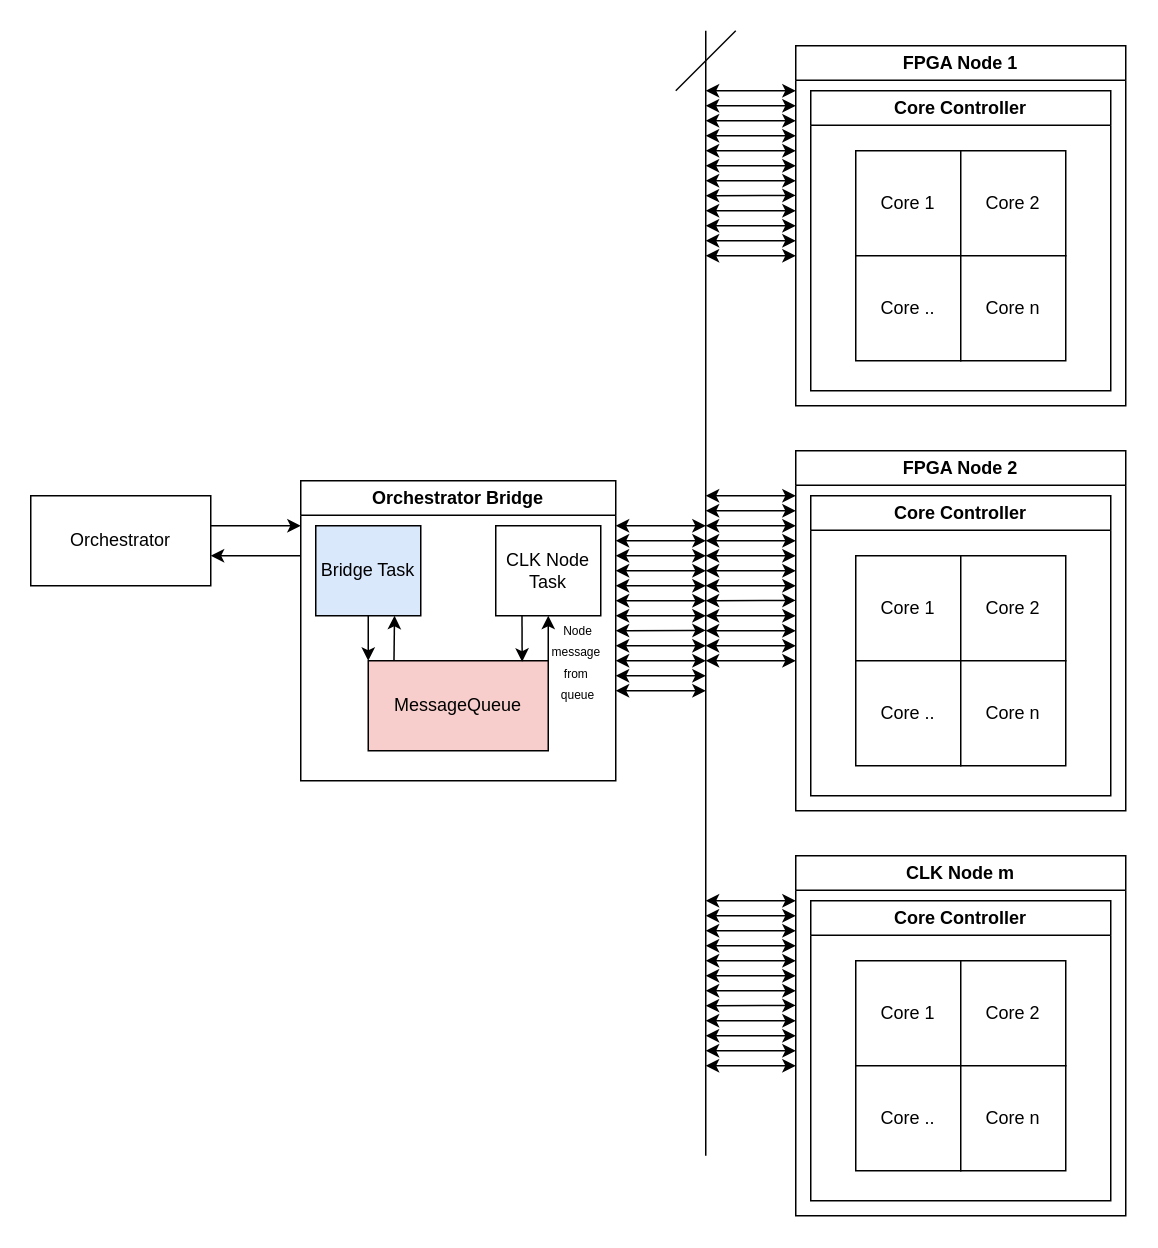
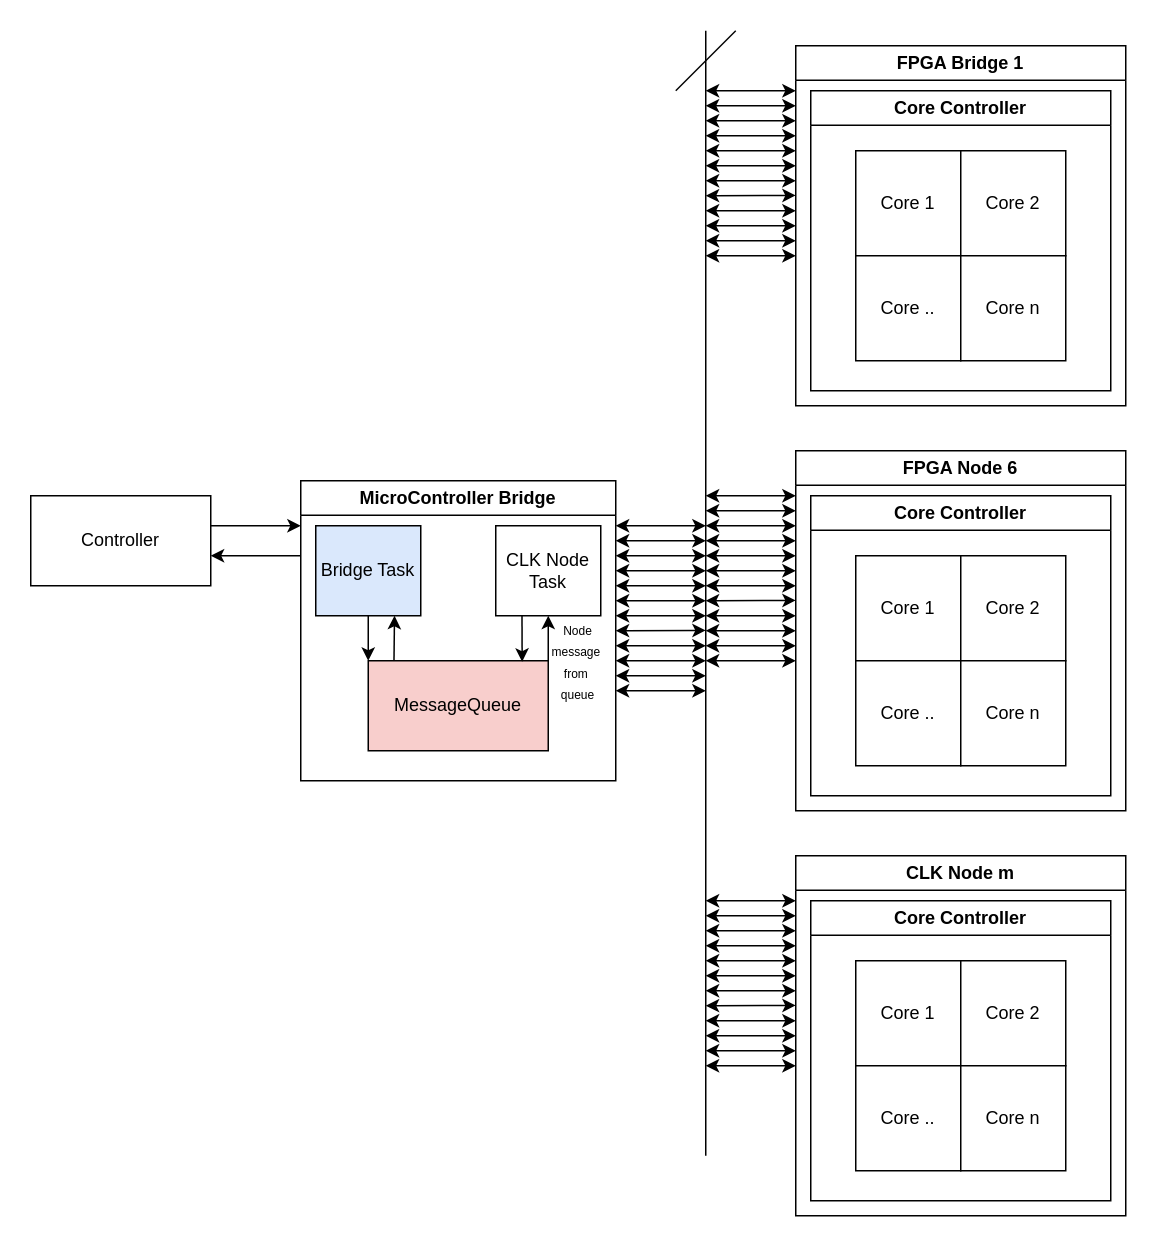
- <mxCell id="11" value="FPGA Node 1" style="swimlane;whiteSpace=wrap;html=1;" parent="1" vertex="1"><mxGeometry x="530" y="30" width="220" height="240" as="geometry" /></mxCell>
+ <mxCell id="11" value="FPGA Bridge 1" style="swimlane;whiteSpace=wrap;html=1;" parent="1" vertex="1"><mxGeometry x="530" y="30" width="220" height="240" as="geometry" /></mxCell>
- <mxCell id="18" value="FPGA Node 2" style="swimlane;whiteSpace=wrap;html=1;" parent="1" vertex="1"><mxGeometry x="530" y="300" width="220" height="240" as="geometry" /></mxCell>
+ <mxCell id="18" value="FPGA Node 6" style="swimlane;whiteSpace=wrap;html=1;" parent="1" vertex="1"><mxGeometry x="530" y="300" width="220" height="240" as="geometry" /></mxCell>
- <mxCell id="2" value="Orchestrator Bridge" style="swimlane;whiteSpace=wrap;html=1;" parent="1" vertex="1"><mxGeometry x="200" y="320" width="210" height="200" as="geometry" /></mxCell>
+ <mxCell id="2" value="MicroController Bridge" style="swimlane;whiteSpace=wrap;html=1;" parent="1" vertex="1"><mxGeometry x="200" y="320" width="210" height="200" as="geometry" /></mxCell>
- <mxCell id="17" value="Orchestrator" style="rounded=0;whiteSpace=wrap;html=1;" parent="1" vertex="1"><mxGeometry x="20" y="330" width="120" height="60" as="geometry" /></mxCell>
+ <mxCell id="17" value="Controller" style="rounded=0;whiteSpace=wrap;html=1;" parent="1" vertex="1"><mxGeometry x="20" y="330" width="120" height="60" as="geometry" /></mxCell>
